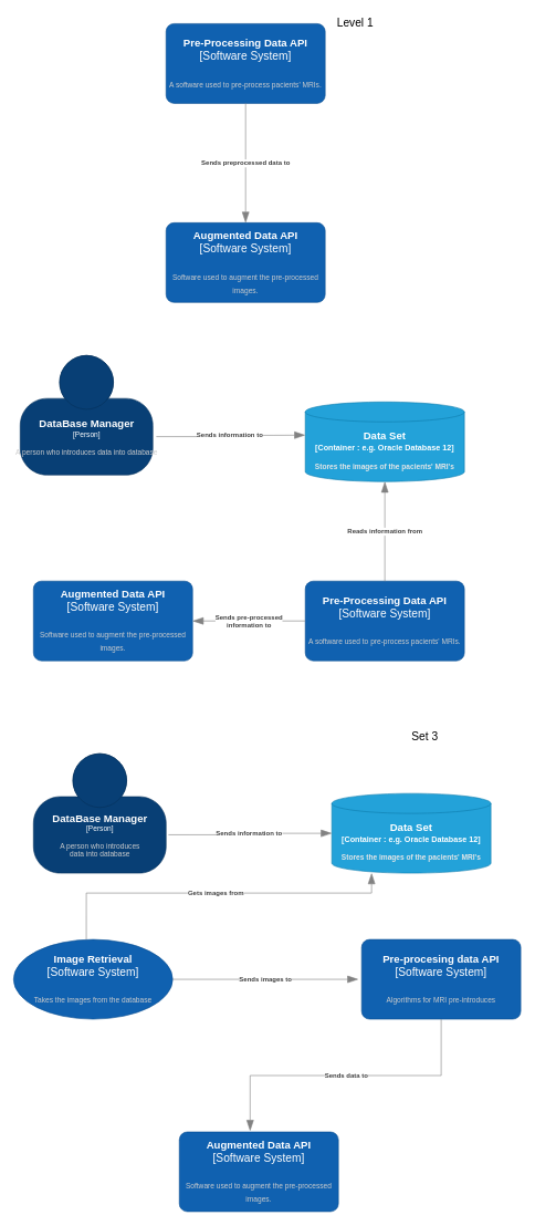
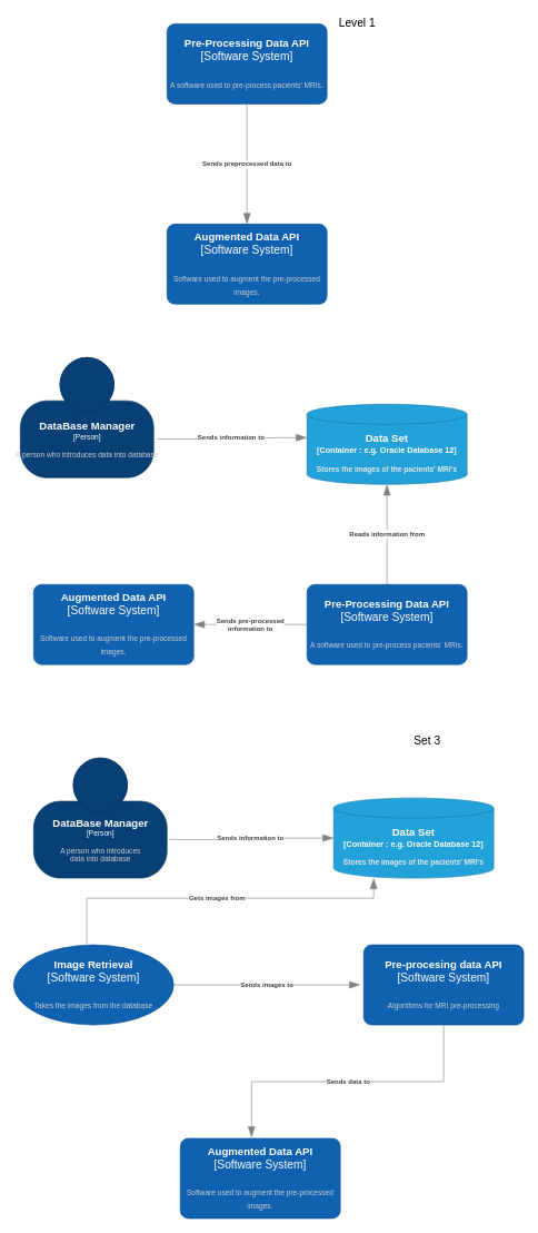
- <mxCell id="18" value="&lt;font style=&quot;font-size: 16px&quot;&gt;&lt;b&gt;Pre-procesing data API&lt;/b&gt;&lt;/font&gt;&lt;div&gt;[Software System]&lt;/div&gt;&lt;br&gt;&lt;div&gt;&lt;font style=&quot;font-size: 11px&quot;&gt;&lt;font color=&quot;#cccccc&quot;&gt;Algorithms for MRI pre-introduces&lt;/font&gt;&lt;/div&gt;" style="rounded=1;whiteSpace=wrap;html=1;labelBackgroundColor=none;fillColor=#1061B0;fontColor=#ffffff;align=center;arcSize=10;strokeColor=#0D5091;metaEdit=1;resizable=0;points=[[0.25,0,0],[0.5,0,0],[0.75,0,0],[1,0.25,0],[1,0.5,0],[1,0.75,0],[0.75,1,0],[0.5,1,0],[0.25,1,0],[0,0.75,0],[0,0.5,0],[0,0.25,0]];fontSize=17;" vertex="1" parent="1"><mxGeometry x="545" y="1415" width="240" height="120" as="geometry" /></mxCell>
+ <mxCell id="18" value="&lt;font style=&quot;font-size: 16px&quot;&gt;&lt;b&gt;Pre-procesing data API&lt;/b&gt;&lt;/font&gt;&lt;div&gt;[Software System]&lt;/div&gt;&lt;br&gt;&lt;div&gt;&lt;font style=&quot;font-size: 11px&quot;&gt;&lt;font color=&quot;#cccccc&quot;&gt;Algorithms for MRI pre-processing&lt;/font&gt;&lt;/div&gt;" style="rounded=1;whiteSpace=wrap;html=1;labelBackgroundColor=none;fillColor=#1061B0;fontColor=#ffffff;align=center;arcSize=10;strokeColor=#0D5091;metaEdit=1;resizable=0;points=[[0.25,0,0],[0.5,0,0],[0.75,0,0],[1,0.25,0],[1,0.5,0],[1,0.75,0],[0.75,1,0],[0.5,1,0],[0.25,1,0],[0,0.75,0],[0,0.5,0],[0,0.25,0]];fontSize=17;" vertex="1" parent="1"><mxGeometry x="545" y="1415" width="240" height="120" as="geometry" /></mxCell>
